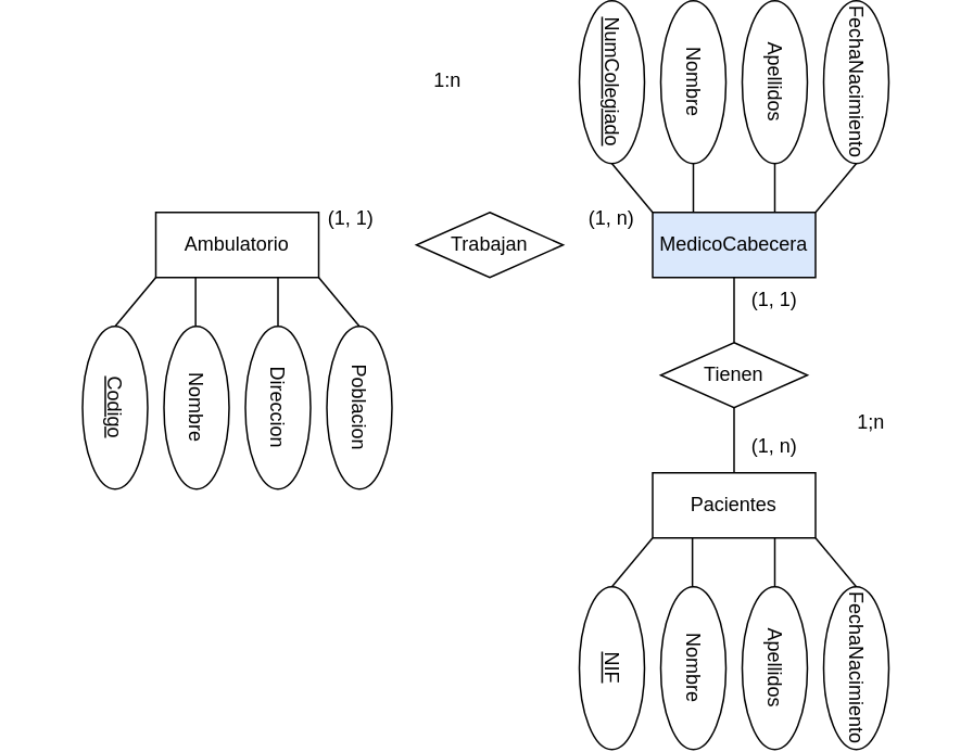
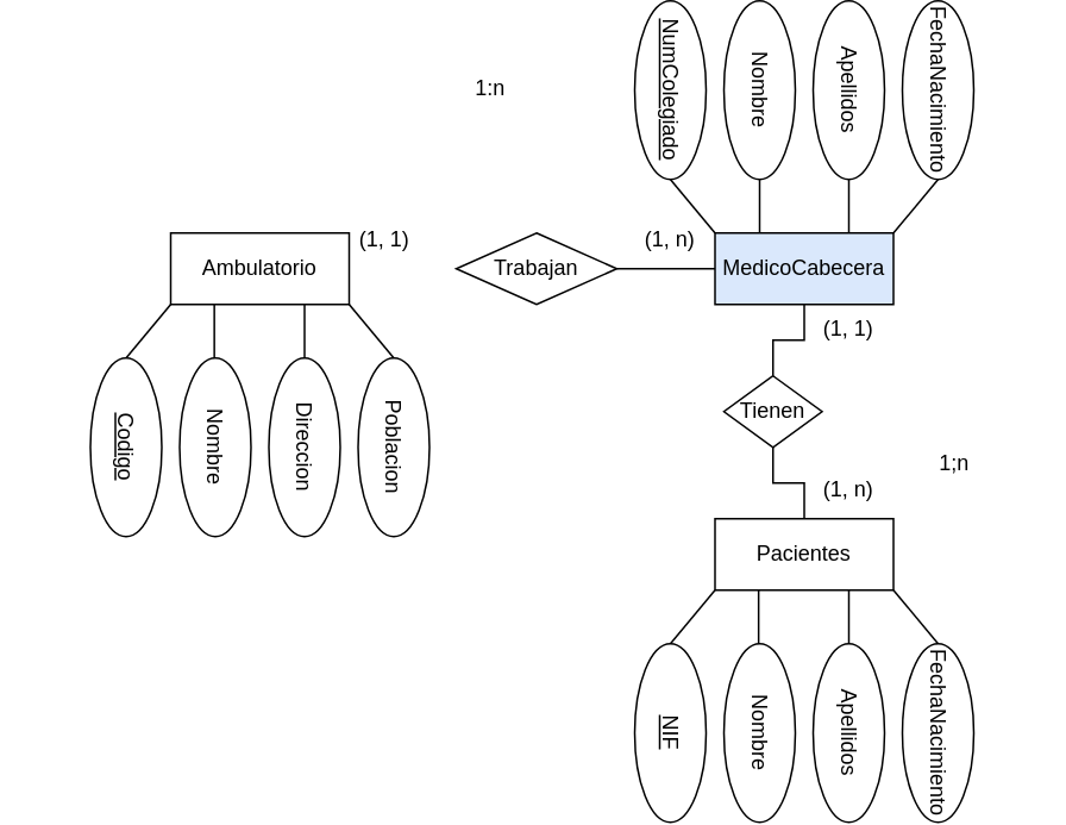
+ <mxCell id="5" style="edgeStyle=orthogonalEdgeStyle;rounded=0;orthogonalLoop=1;jettySize=auto;html=1;entryX=0;entryY=0.5;entryDx=0;entryDy=0;endArrow=none;endFill=0;" edge="1" parent="1" source="6" target="3"><mxGeometry relative="1" as="geometry" /></mxCell>
- <mxCell id="9" value="Tienen" style="shape=rhombus;perimeter=rhombusPerimeter;whiteSpace=wrap;html=1;align=center;" vertex="1" parent="1"><mxGeometry x="405" y="200" width="90" height="40" as="geometry" /></mxCell>
+ <mxCell id="9" value="Tienen" style="shape=rhombus;perimeter=rhombusPerimeter;whiteSpace=wrap;html=1;align=center;" vertex="1" parent="1"><mxGeometry x="405" y="200" width="55" height="40" as="geometry" /></mxCell>
